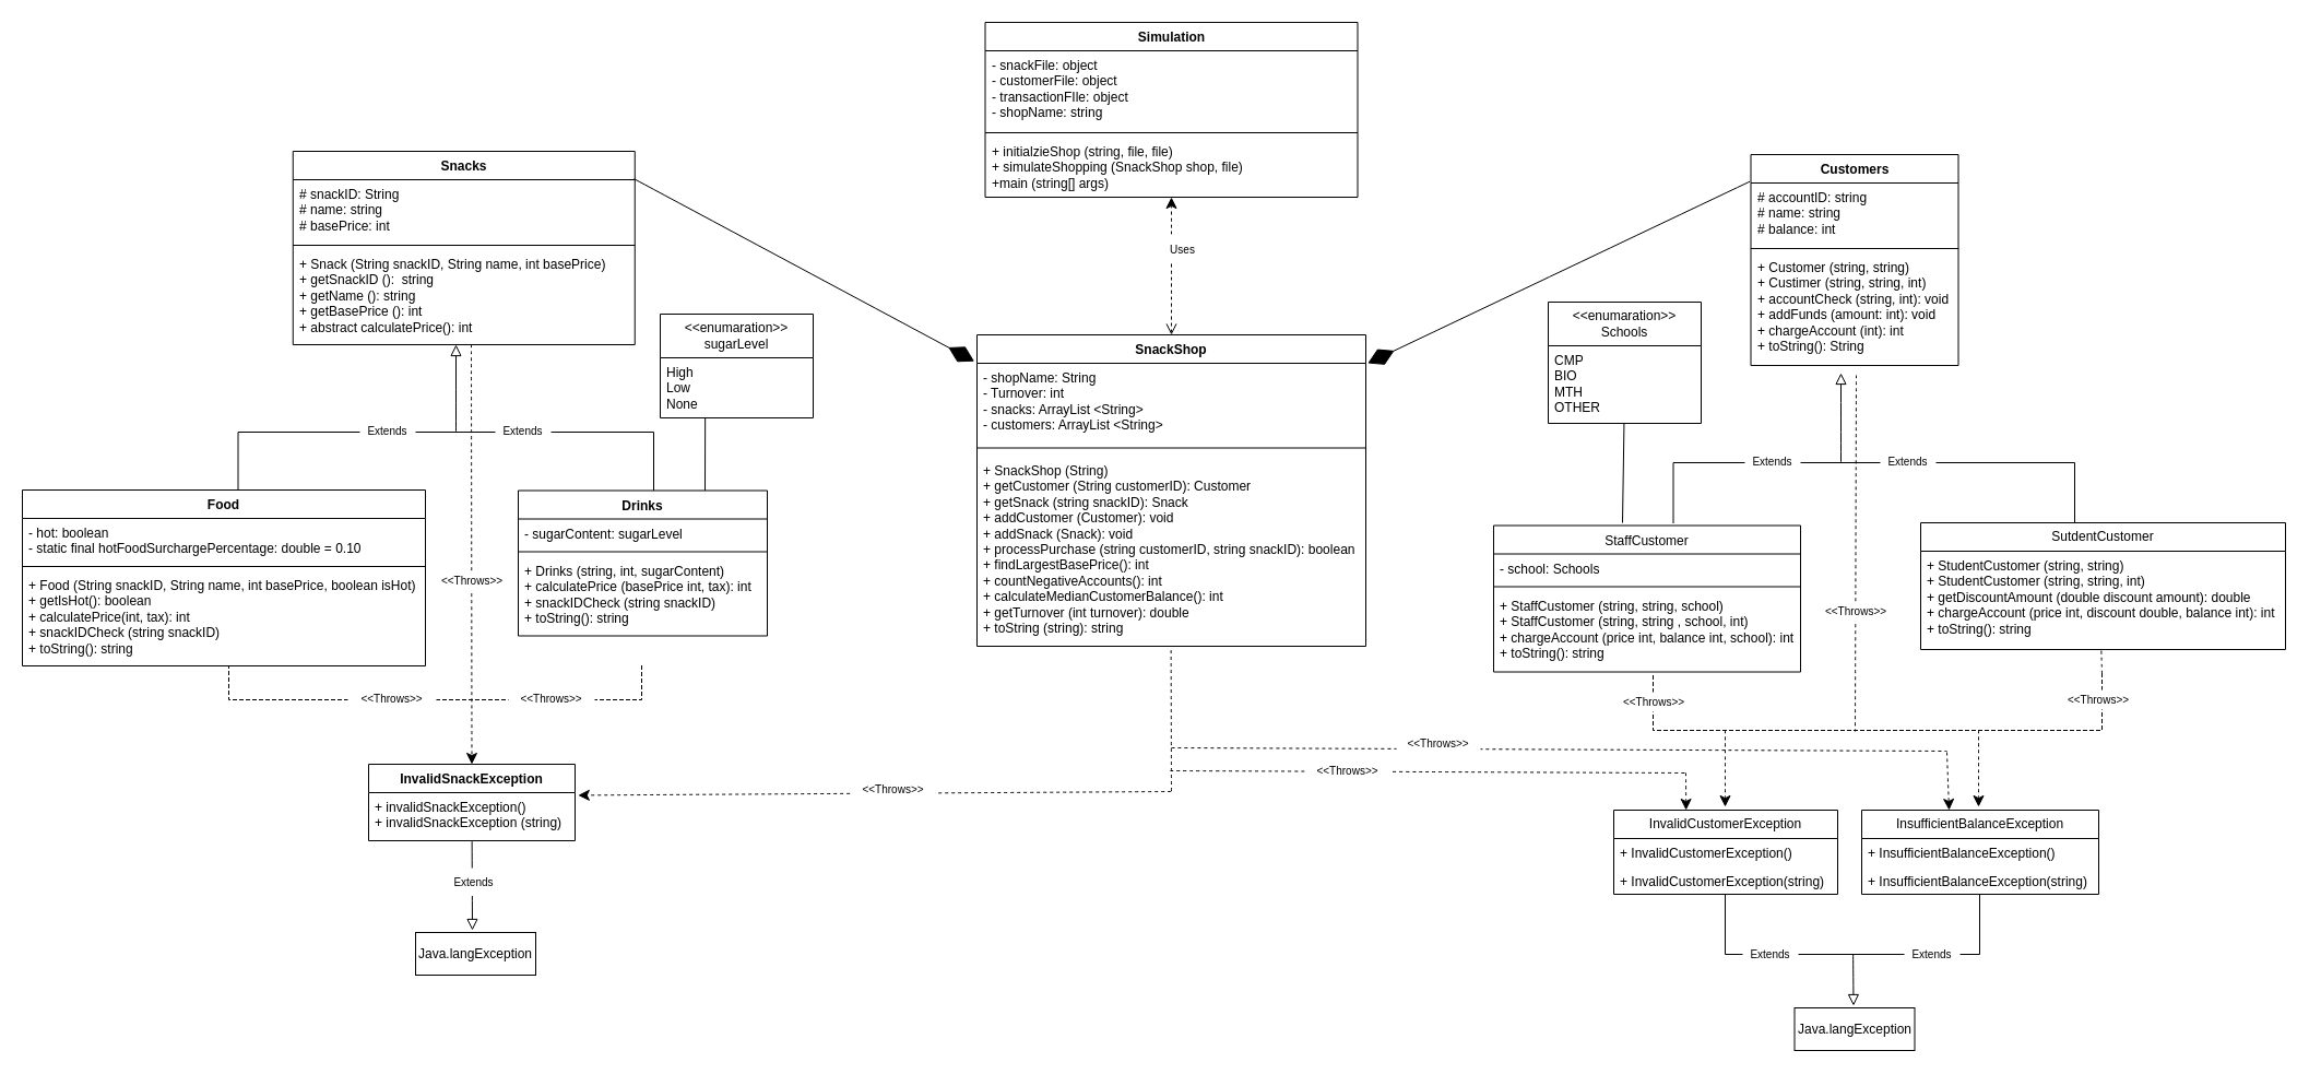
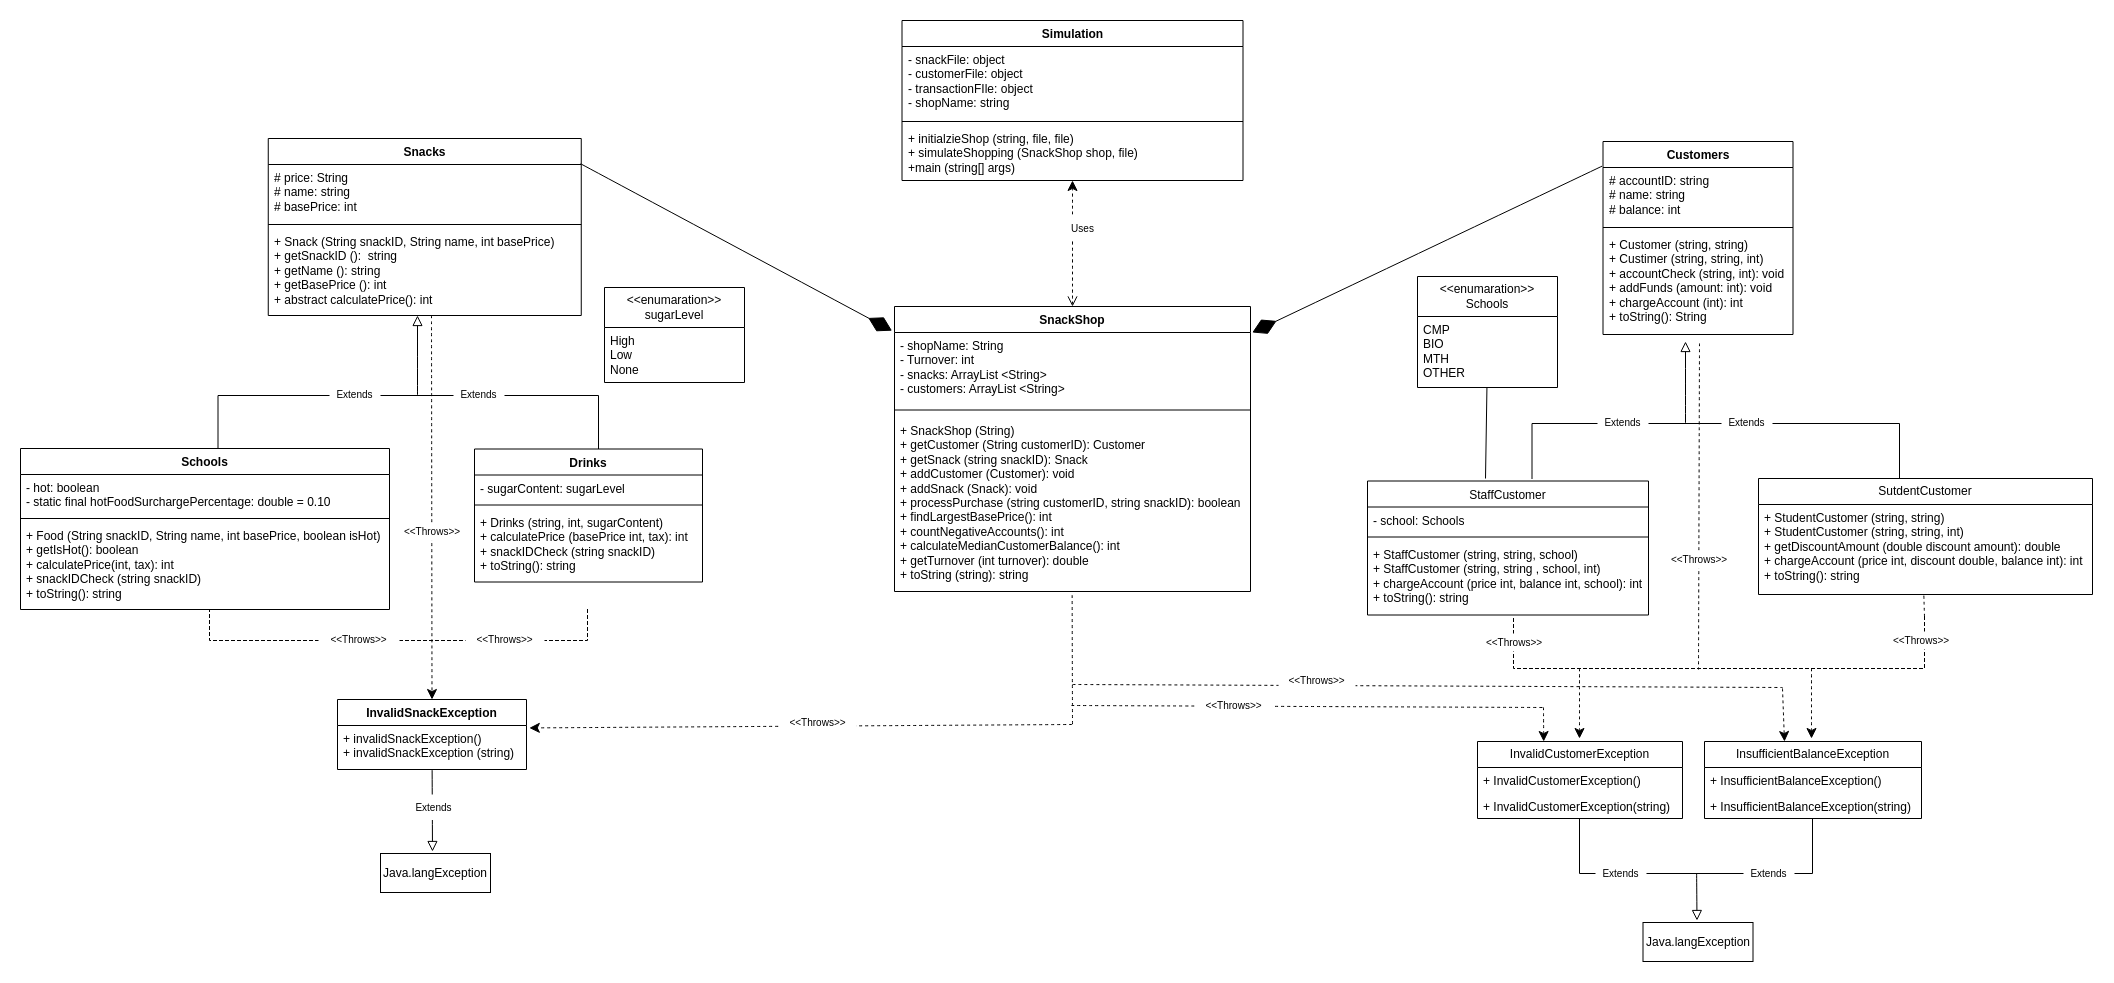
- <mxCell id="8" value="# snackID: String&lt;div&gt;# name: string&lt;/div&gt;&lt;div&gt;# basePrice: int&lt;/div&gt;" style="text;strokeColor=none;fillColor=none;align=left;verticalAlign=top;spacingLeft=4;spacingRight=4;overflow=hidden;rotatable=0;points=[[0,0.5],[1,0.5]];portConstraint=eastwest;whiteSpace=wrap;html=1;" parent="7" vertex="1"><mxGeometry y="26" width="313" height="56" as="geometry" /></mxCell>
+ <mxCell id="8" value="# price: String&lt;div&gt;# name: string&lt;/div&gt;&lt;div&gt;# basePrice: int&lt;/div&gt;" style="text;strokeColor=none;fillColor=none;align=left;verticalAlign=top;spacingLeft=4;spacingRight=4;overflow=hidden;rotatable=0;points=[[0,0.5],[1,0.5]];portConstraint=eastwest;whiteSpace=wrap;html=1;" parent="7" vertex="1"><mxGeometry y="26" width="313" height="56" as="geometry" /></mxCell>
- <mxCell id="31" value="" style="endArrow=none;html=1;rounded=0;fontSize=12;startSize=8;endSize=8;curved=0;exitX=0.294;exitY=1.004;exitDx=0;exitDy=0;exitPerimeter=0;entryX=0.75;entryY=0;entryDx=0;entryDy=0;" parent="6" source="30" edge="1" target="11"><mxGeometry width="50" height="50" relative="1" as="geometry"><mxPoint x="413" y="259" as="sourcePoint" /><mxPoint x="438" y="307" as="targetPoint" /><Array as="points" /></mxGeometry></mxCell>
- <mxCell id="32" value="Food" style="swimlane;fontStyle=1;align=center;verticalAlign=top;childLayout=stackLayout;horizontal=1;startSize=26;horizontalStack=0;resizeParent=1;resizeParentMax=0;resizeLast=0;collapsible=1;marginBottom=0;whiteSpace=wrap;html=1;" parent="6" vertex="1"><mxGeometry x="-188" y="310" width="369" height="161" as="geometry" /></mxCell>
+ <mxCell id="32" value="Schools" style="swimlane;fontStyle=1;align=center;verticalAlign=top;childLayout=stackLayout;horizontal=1;startSize=26;horizontalStack=0;resizeParent=1;resizeParentMax=0;resizeLast=0;collapsible=1;marginBottom=0;whiteSpace=wrap;html=1;" parent="6" vertex="1"><mxGeometry x="-188" y="310" width="369" height="161" as="geometry" /></mxCell>
